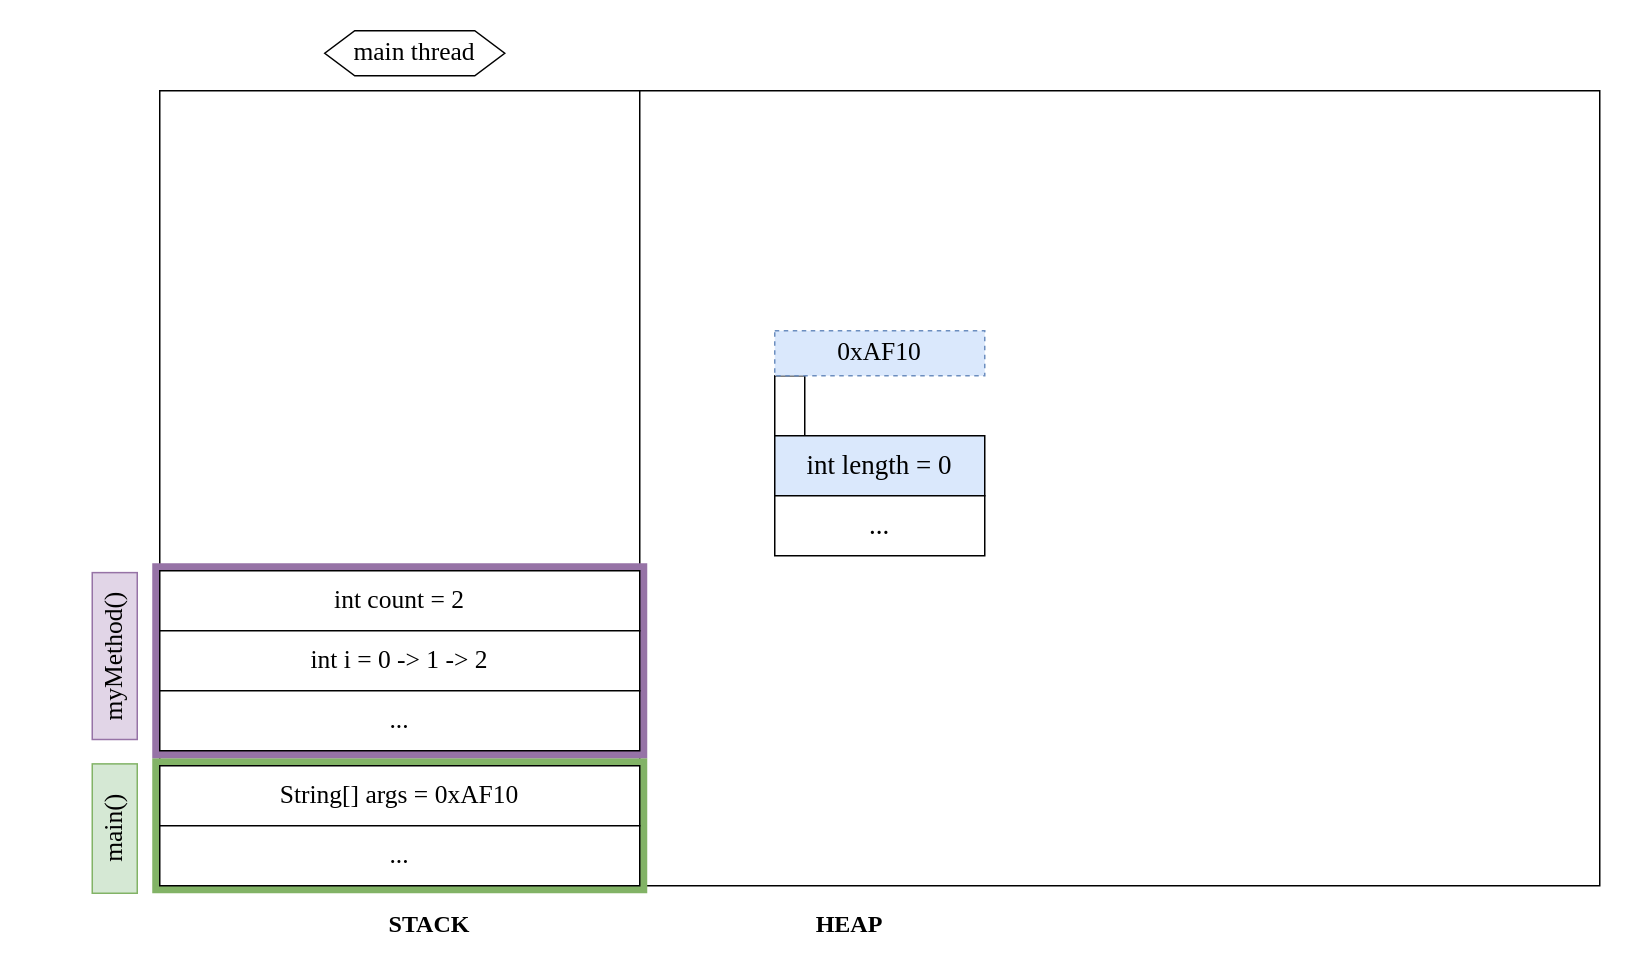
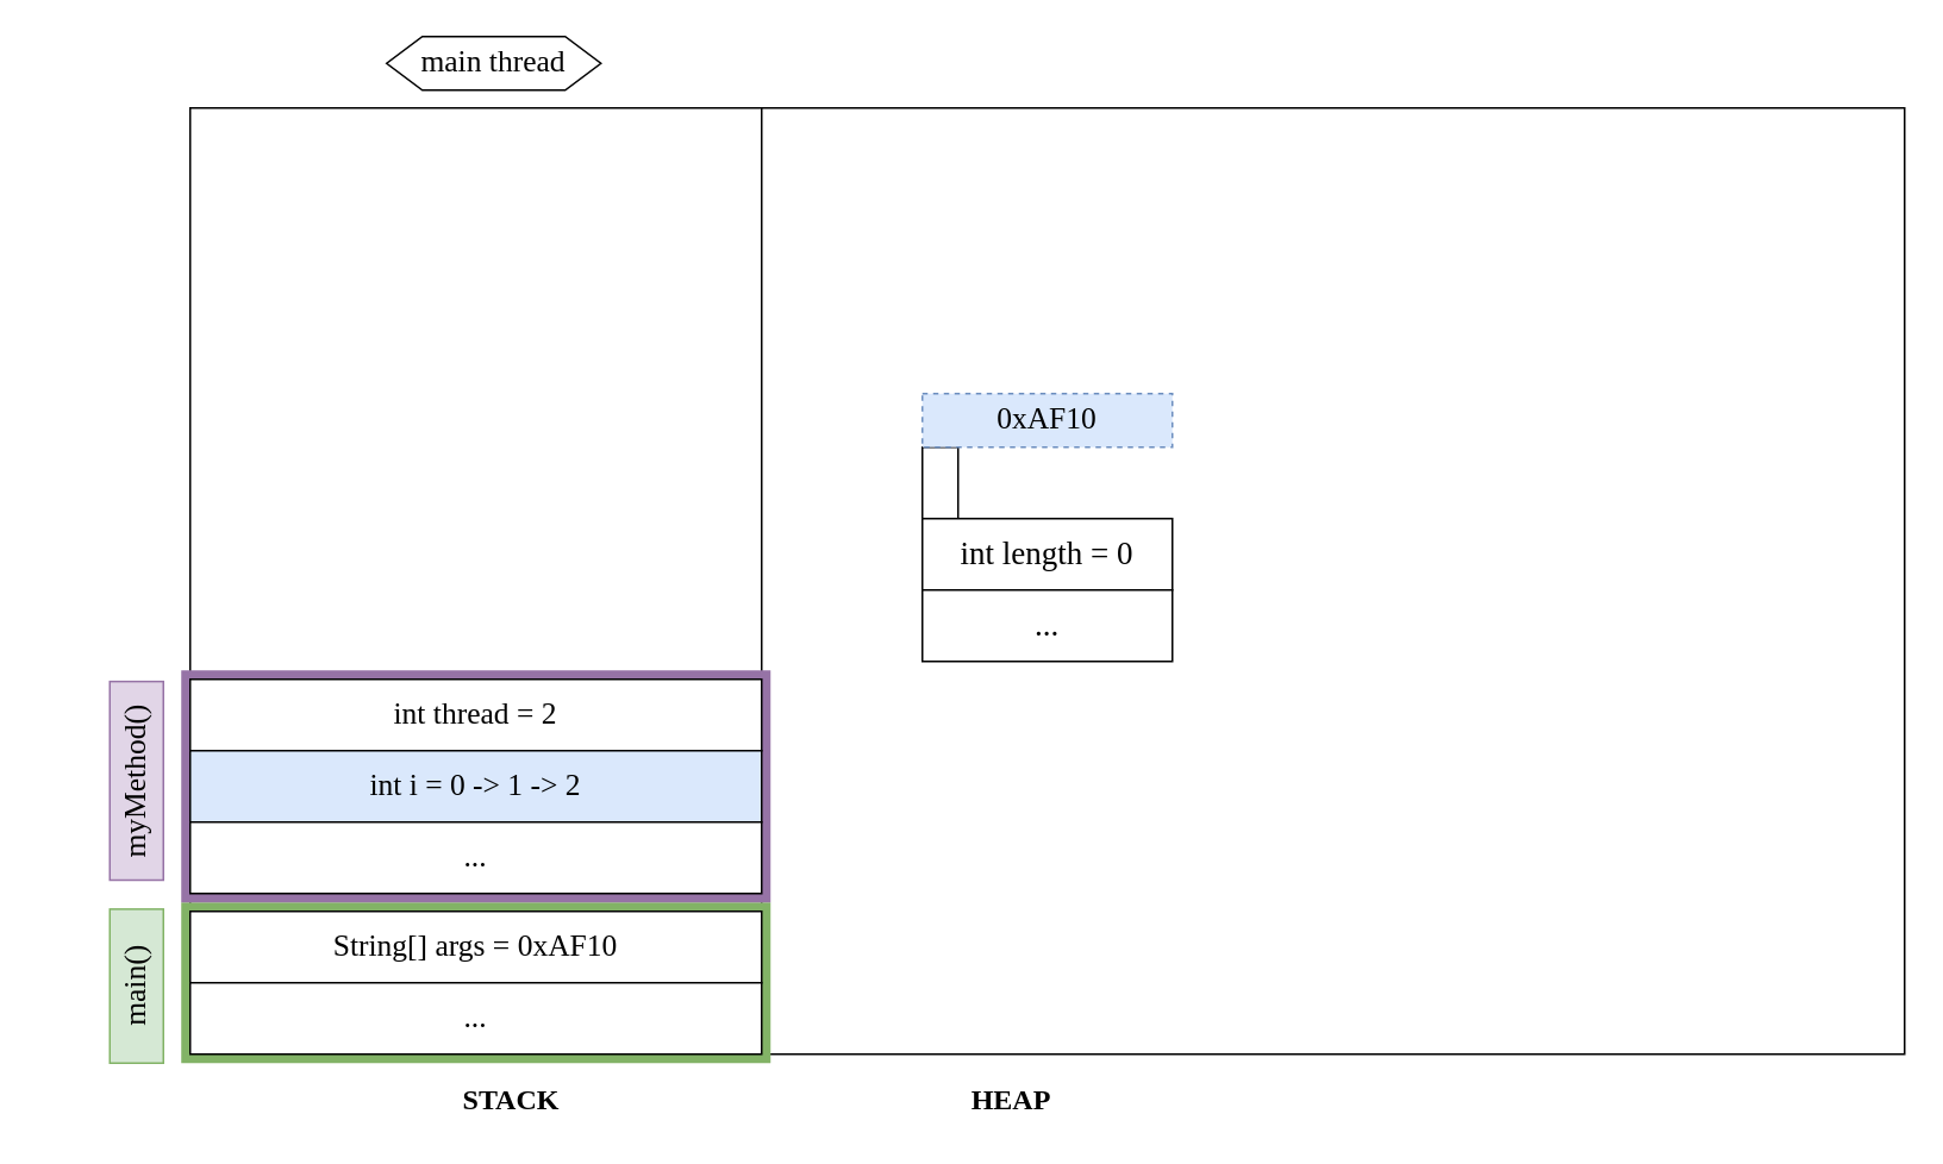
- <mxCell id="12" value="int length = 0" style="rounded=0;whiteSpace=wrap;html=1;fontSize=18;fontFamily=Ubuntu;fontSource=https%3A%2F%2Ffonts.googleapis.com%2Fcss%3Ffamily%3DUbuntu;fillColor=#dae8fc;" vertex="1" parent="1"><mxGeometry x="516" y="290" width="140" height="40" as="geometry" /></mxCell>
+ <mxCell id="12" value="int length = 0" style="rounded=0;whiteSpace=wrap;html=1;fontSize=18;fontFamily=Ubuntu;fontSource=https%3A%2F%2Ffonts.googleapis.com%2Fcss%3Ffamily%3DUbuntu;" vertex="1" parent="1"><mxGeometry x="516" y="290" width="140" height="40" as="geometry" /></mxCell>
- <mxCell id="17" value="int count = 2" style="rounded=0;whiteSpace=wrap;html=1;fontFamily=Ubuntu;fontSource=https%3A%2F%2Ffonts.googleapis.com%2Fcss%3Ffamily%3DUbuntu;fontSize=17;" vertex="1" parent="1"><mxGeometry x="106" y="380" width="320" height="40" as="geometry" /></mxCell>
+ <mxCell id="17" value="int thread = 2" style="rounded=0;whiteSpace=wrap;html=1;fontFamily=Ubuntu;fontSource=https%3A%2F%2Ffonts.googleapis.com%2Fcss%3Ffamily%3DUbuntu;fontSize=17;" vertex="1" parent="1"><mxGeometry x="106" y="380" width="320" height="40" as="geometry" /></mxCell>
- <mxCell id="18" value="int i = 0 -&amp;gt; 1 -&amp;gt; 2" style="rounded=0;whiteSpace=wrap;html=1;fontFamily=Ubuntu;fontSource=https%3A%2F%2Ffonts.googleapis.com%2Fcss%3Ffamily%3DUbuntu;fontSize=17;" vertex="1" parent="1"><mxGeometry x="106" y="420" width="320" height="40" as="geometry" /></mxCell>
+ <mxCell id="18" value="int i = 0 -&amp;gt; 1 -&amp;gt; 2" style="rounded=0;whiteSpace=wrap;html=1;fontFamily=Ubuntu;fontSource=https%3A%2F%2Ffonts.googleapis.com%2Fcss%3Ffamily%3DUbuntu;fontSize=17;fillColor=#dae8fc;" vertex="1" parent="1"><mxGeometry x="106" y="420" width="320" height="40" as="geometry" /></mxCell>
